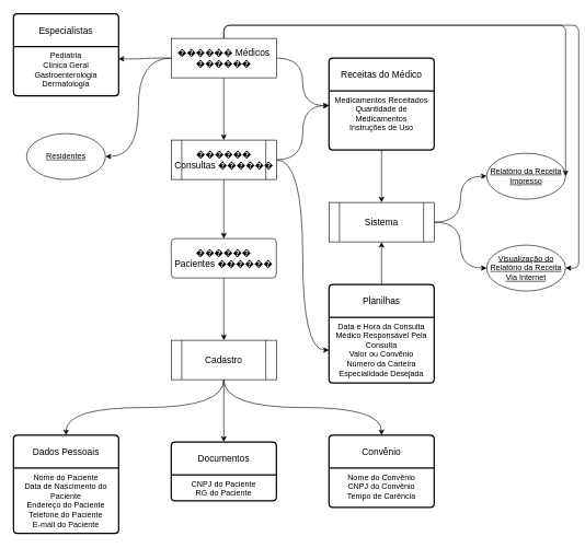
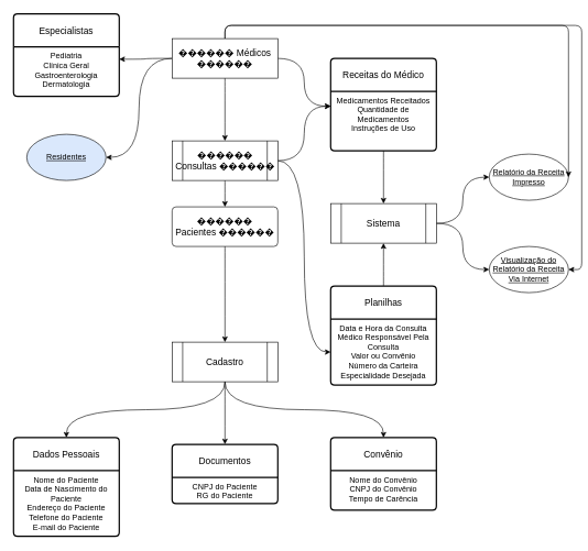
- <mxCell id="40" value="Residentes" style="ellipse;whiteSpace=wrap;html=1;align=center;fontStyle=4;labelBackgroundColor=none;labelBorderColor=none;" parent="1" vertex="1"><mxGeometry x="40" y="203" width="120" height="70" as="geometry" /></mxCell>
+ <mxCell id="40" value="Residentes" style="ellipse;whiteSpace=wrap;html=1;align=center;fontStyle=4;labelBackgroundColor=none;labelBorderColor=none;fillColor=#dae8fc;" parent="1" vertex="1"><mxGeometry x="40" y="203" width="120" height="70" as="geometry" /></mxCell>
- <mxCell id="29" value="&lt;font style=&quot;font-size: 14px;&quot;&gt;������ Pacientes&amp;nbsp;&lt;/font&gt;&lt;span style=&quot;font-size: 14px;&quot;&gt;������&lt;/span&gt;" style="rounded=1;arcSize=10;whiteSpace=wrap;html=1;align=center;labelBackgroundColor=none;labelBorderColor=none;" parent="1" vertex="1"><mxGeometry x="260" y="363" width="160" height="60" as="geometry" /></mxCell>
+ <mxCell id="29" value="&lt;font style=&quot;font-size: 14px;&quot;&gt;������ Pacientes&amp;nbsp;&lt;/font&gt;&lt;span style=&quot;font-size: 14px;&quot;&gt;������&lt;/span&gt;" style="rounded=1;arcSize=10;whiteSpace=wrap;html=1;align=center;labelBackgroundColor=none;labelBorderColor=none;" parent="1" vertex="1"><mxGeometry x="260" y="313" width="160" height="60" as="geometry" /></mxCell>
